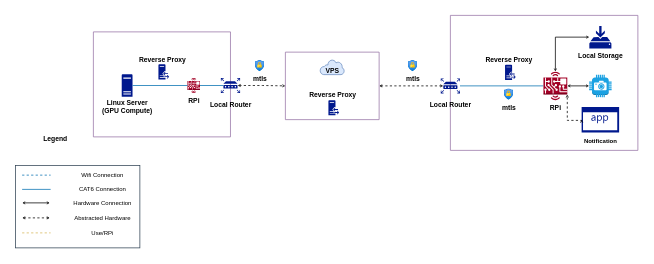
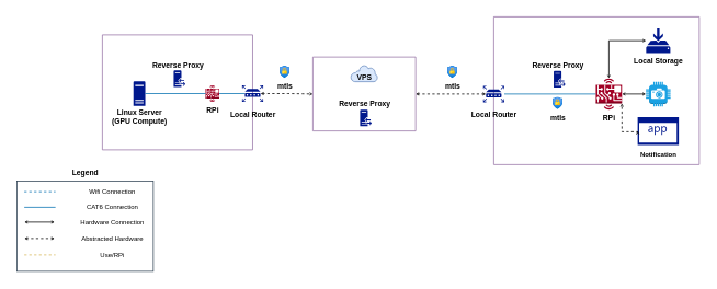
- <mxCell id="3" value="Legend" style="text;html=1;align=center;verticalAlign=middle;resizable=0;points=[];autosize=1;strokeColor=none;fillColor=none;fontSize=9;fontStyle=1" parent="1" vertex="1"><mxGeometry x="43" y="175" width="60" height="20" as="geometry" /></mxCell>
+ <mxCell id="3" value="Legend" style="text;html=1;align=center;verticalAlign=middle;resizable=0;points=[];autosize=1;strokeColor=none;fillColor=none;fontSize=9;fontStyle=1" parent="1" vertex="1"><mxGeometry x="73" y="200" width="60" height="20" as="geometry" /></mxCell>
